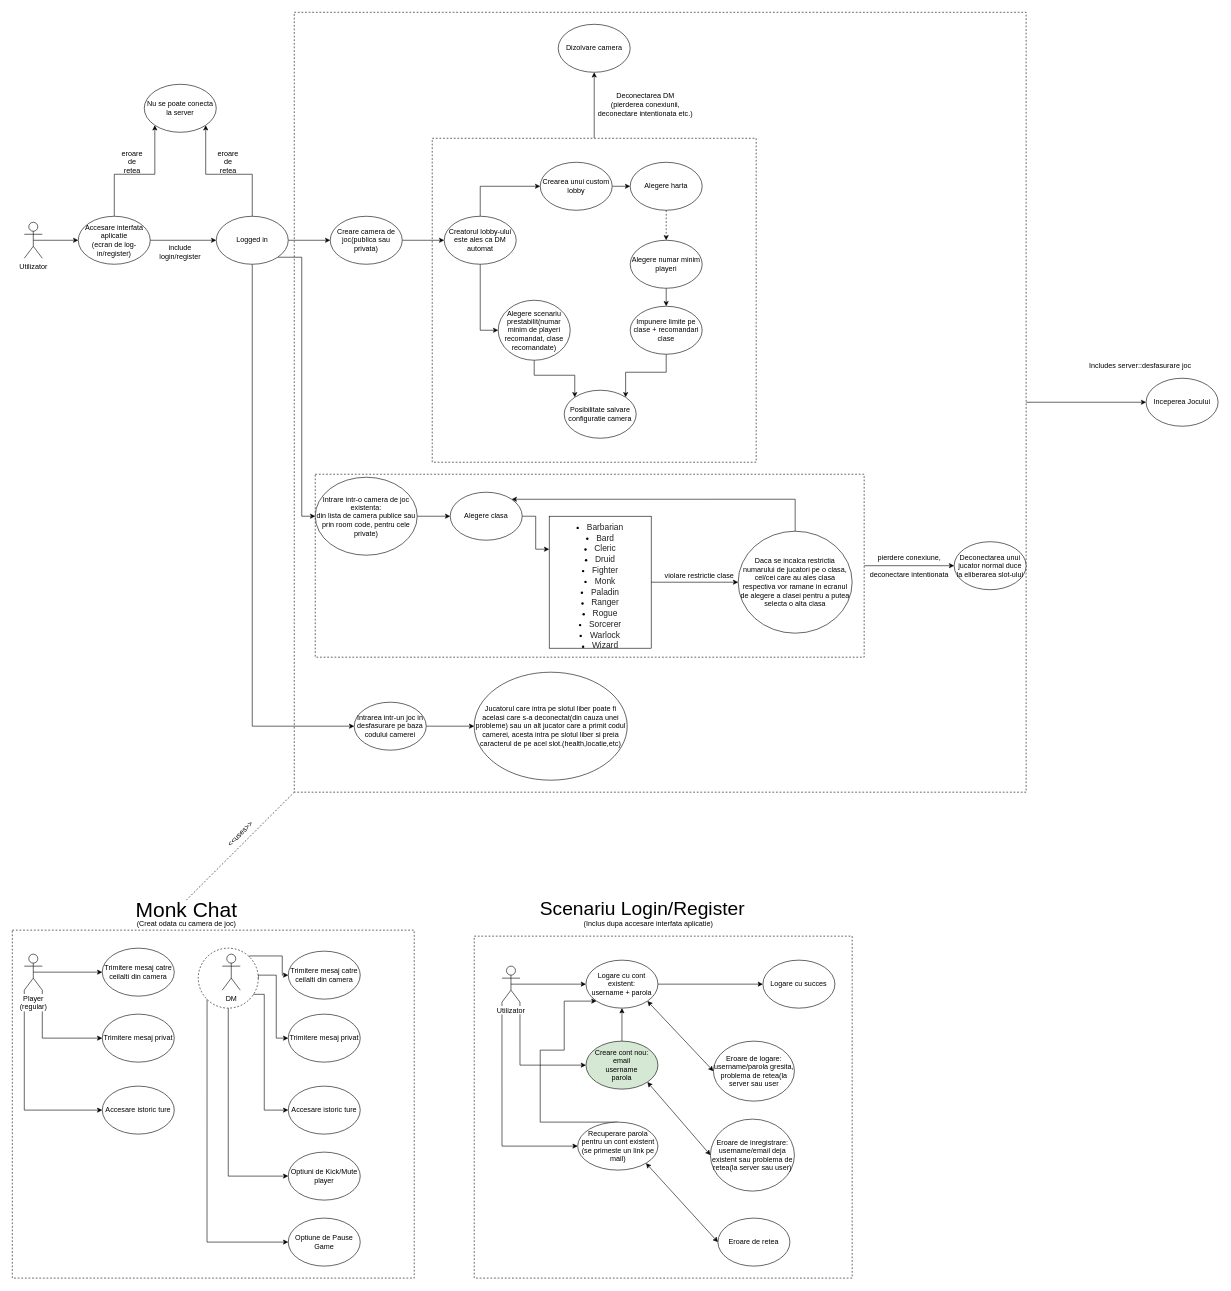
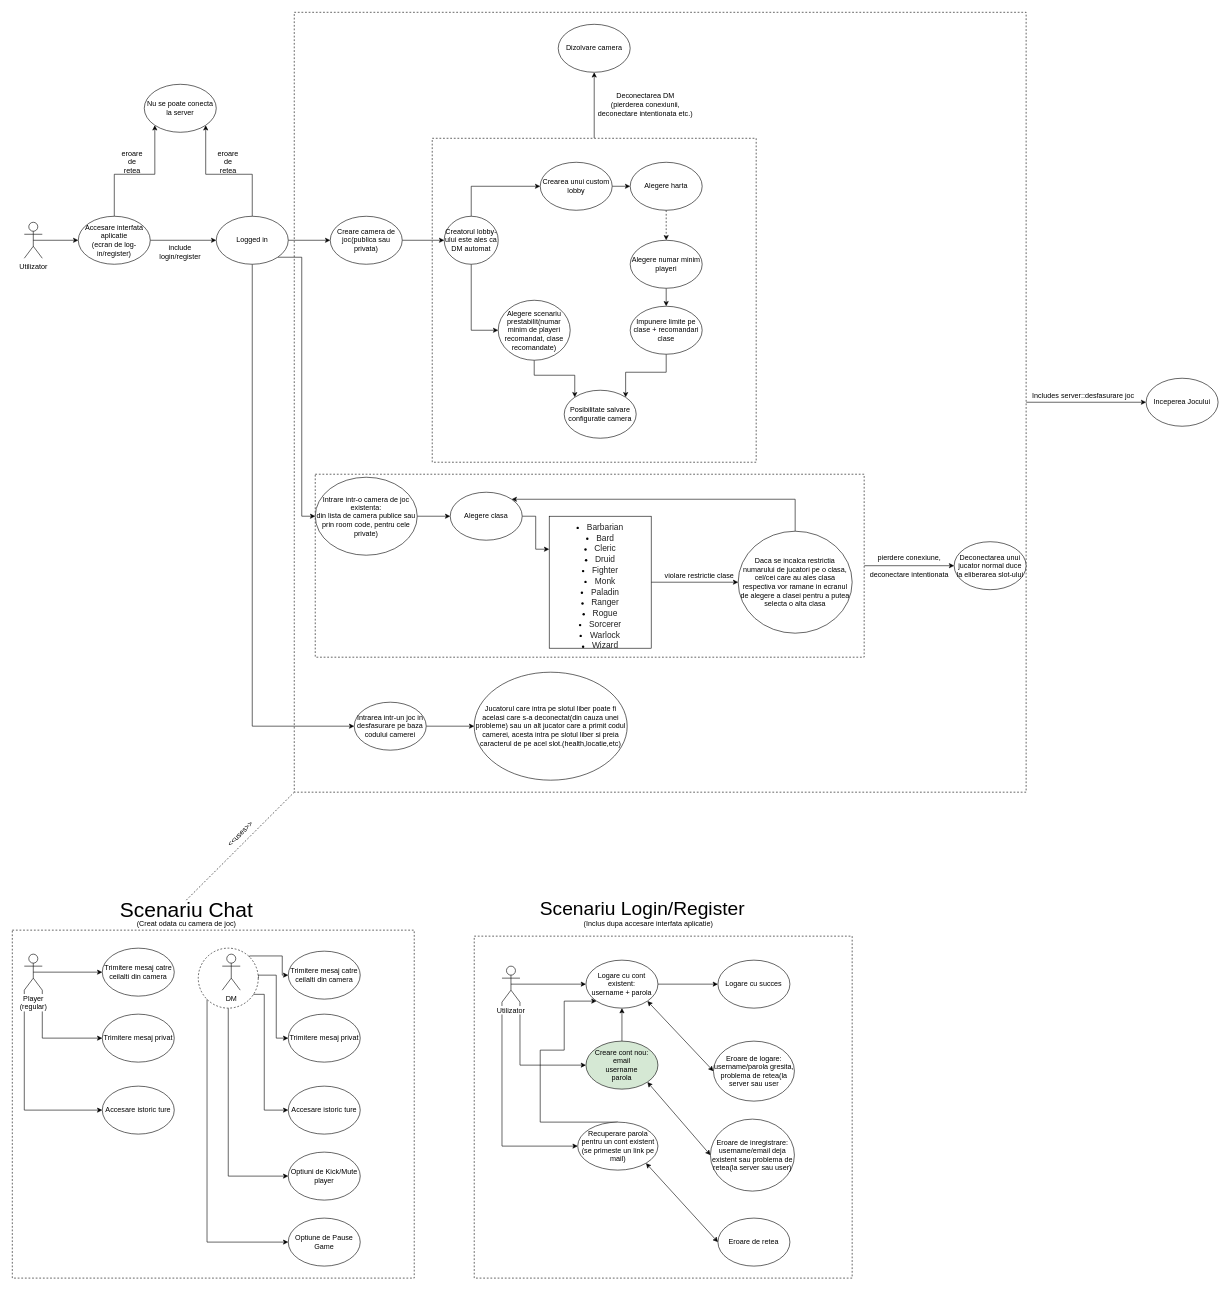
- <mxCell id="35" value="Creatorul lobby-ului este ales ca DM automat" style="ellipse;whiteSpace=wrap;html=1;" vertex="1" parent="1"><mxGeometry x="740" y="360" width="120" height="80" as="geometry" /></mxCell>
+ <mxCell id="35" value="Creatorul lobby-ului este ales ca DM automat" style="ellipse;whiteSpace=wrap;html=1;" vertex="1" parent="1"><mxGeometry x="740" y="360" width="90" height="80" as="geometry" /></mxCell>
- <mxCell id="64" value="Includes server::desfasurare joc" style="text;html=1;align=center;verticalAlign=middle;resizable=0;points=[];autosize=1;" vertex="1" parent="1"><mxGeometry x="1805" y="600" width="190" height="20" as="geometry" /></mxCell>
+ <mxCell id="64" value="Includes server::desfasurare joc" style="text;html=1;align=center;verticalAlign=middle;resizable=0;points=[];autosize=1;" vertex="1" parent="1"><mxGeometry x="1710" y="650" width="190" height="20" as="geometry" /></mxCell>
- <mxCell id="66" value="&lt;font style=&quot;font-size: 35px&quot;&gt;Monk Chat&lt;/font&gt;" style="text;html=1;align=center;verticalAlign=middle;resizable=0;points=[];autosize=1;" vertex="1" parent="1"><mxGeometry x="190" y="1500" width="240" height="30" as="geometry" /></mxCell>
+ <mxCell id="66" value="&lt;font style=&quot;font-size: 35px&quot;&gt;Scenariu Chat&lt;/font&gt;" style="text;html=1;align=center;verticalAlign=middle;resizable=0;points=[];autosize=1;" vertex="1" parent="1"><mxGeometry x="190" y="1500" width="240" height="30" as="geometry" /></mxCell>
- <mxCell id="92" value="Logare cu succes" style="ellipse;whiteSpace=wrap;html=1;" vertex="1" parent="1"><mxGeometry x="1271.25" y="1600" width="120" height="80" as="geometry" /></mxCell>
+ <mxCell id="92" value="Logare cu succes" style="ellipse;whiteSpace=wrap;html=1;" vertex="1" parent="1"><mxGeometry x="1196.25" y="1600" width="120" height="80" as="geometry" /></mxCell>
